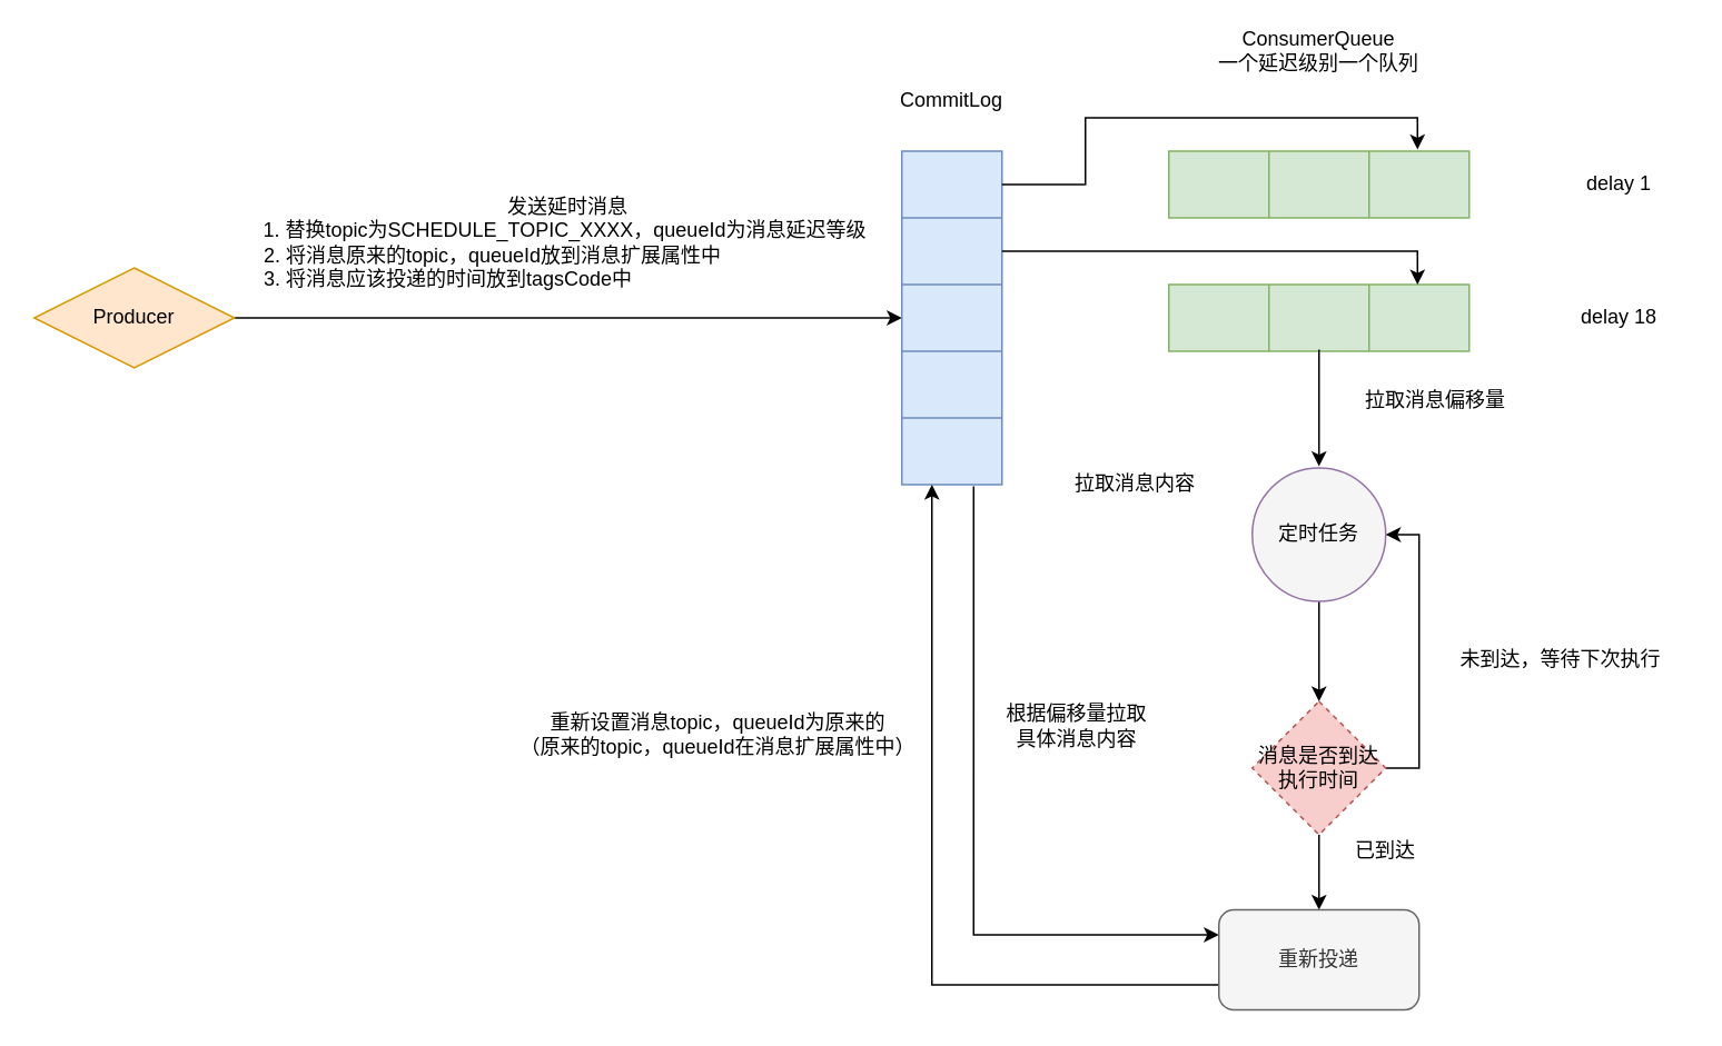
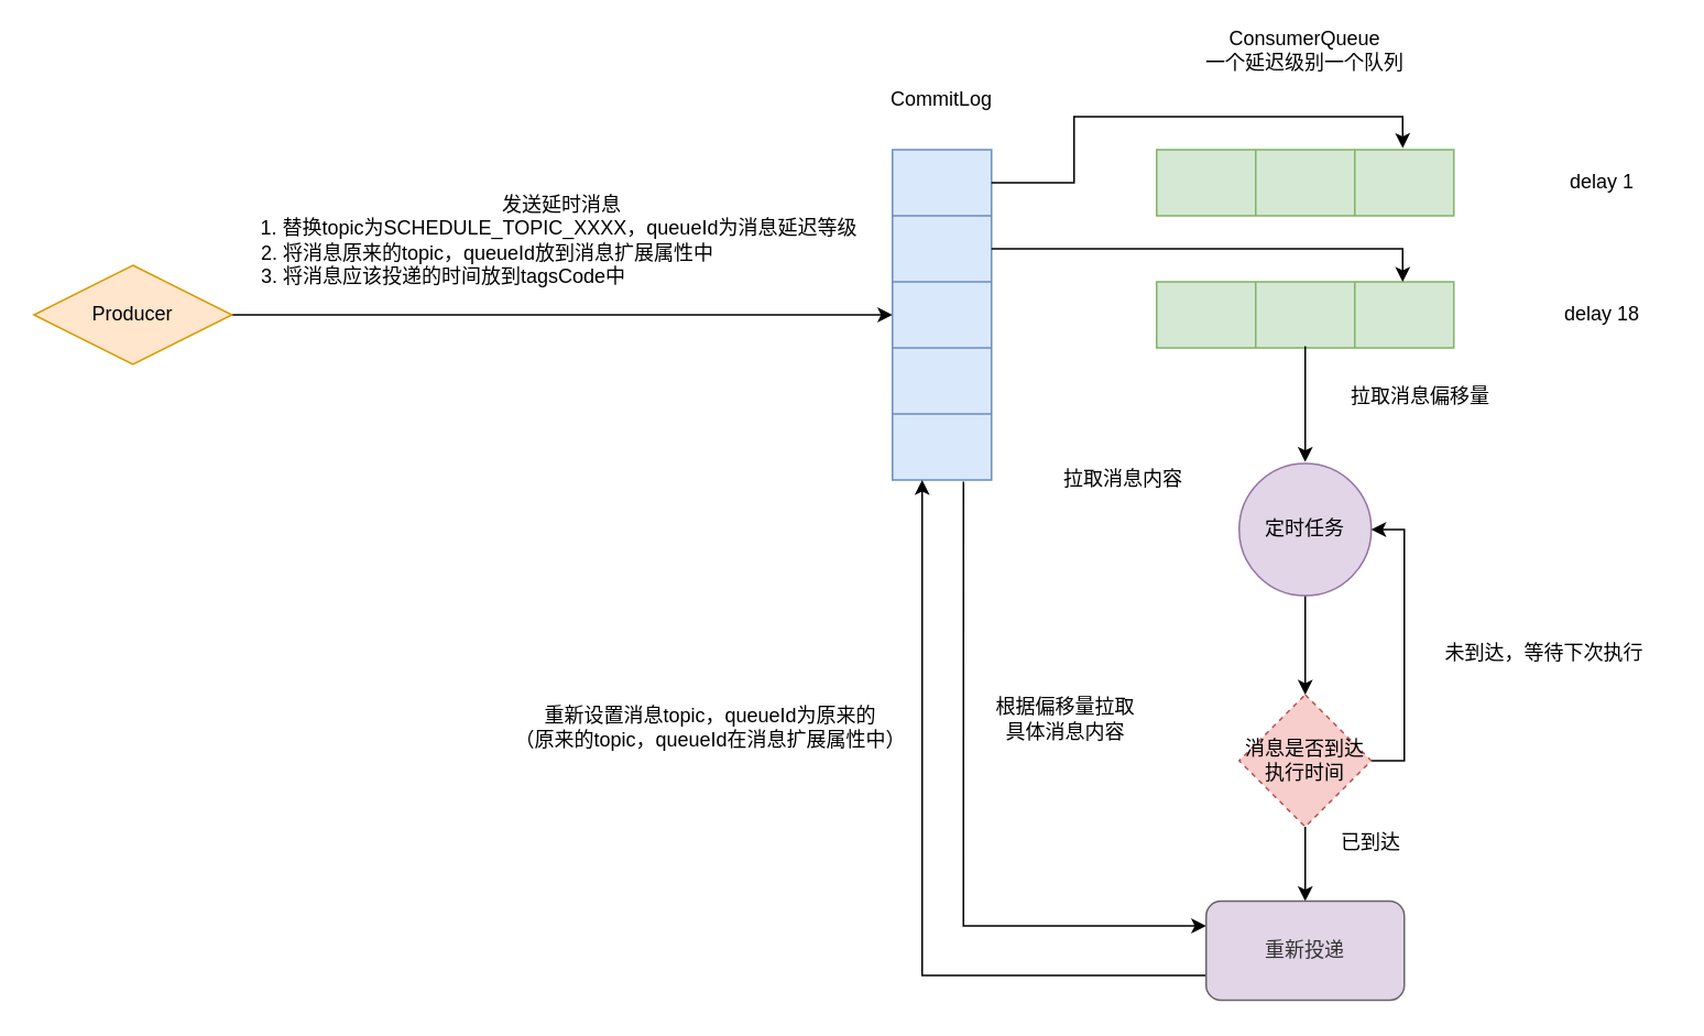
- <mxCell id="34" value="定时任务" style="ellipse;whiteSpace=wrap;html=1;aspect=fixed;fillColor=#f5f5f5;strokeColor=#9673a6;" parent="1" vertex="1"><mxGeometry x="750" y="280" width="80" height="80" as="geometry" /></mxCell>
+ <mxCell id="34" value="定时任务" style="ellipse;whiteSpace=wrap;html=1;aspect=fixed;fillColor=#e1d5e7;strokeColor=#9673a6;" parent="1" vertex="1"><mxGeometry x="750" y="280" width="80" height="80" as="geometry" /></mxCell>
- <mxCell id="44" value="重新投递" style="rounded=1;whiteSpace=wrap;html=1;fillColor=#f5f5f5;strokeColor=#666666;fontColor=#333333;" vertex="1" parent="1"><mxGeometry x="730" y="545" width="120" height="60" as="geometry" /></mxCell>
+ <mxCell id="44" value="重新投递" style="rounded=1;whiteSpace=wrap;html=1;fillColor=#e1d5e7;strokeColor=#666666;fontColor=#333333;" vertex="1" parent="1"><mxGeometry x="730" y="545" width="120" height="60" as="geometry" /></mxCell>
